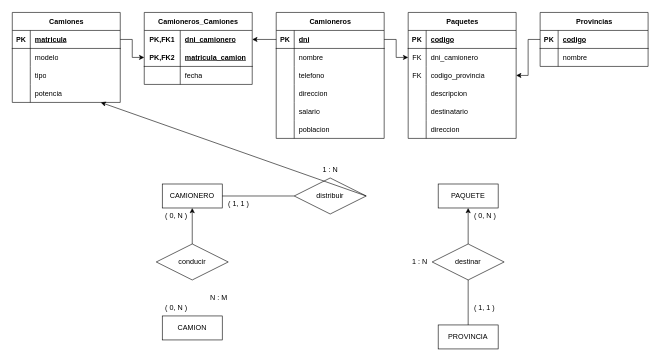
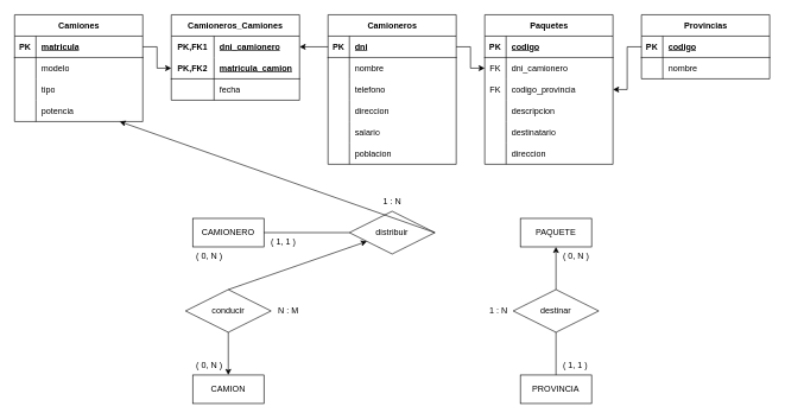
- <mxCell id="63" value="" style="endArrow=classic;html=1;rounded=0;exitX=0.5;exitY=0;exitDx=0;exitDy=0;entryX=0.5;entryY=1;entryDx=0;entryDy=0;" parent="1" source="52" target="47" edge="1"><mxGeometry width="50" height="50" relative="1" as="geometry"><mxPoint x="462" y="406" as="sourcePoint" /><mxPoint x="512" y="356" as="targetPoint" /></mxGeometry></mxCell>
+ <mxCell id="63" value="" style="endArrow=classic;html=1;rounded=0;exitX=0.5;exitY=0;exitDx=0;exitDy=0;" parent="1" source="52" target="51" edge="1"><mxGeometry width="50" height="50" relative="1" as="geometry"><mxPoint x="462" y="406" as="sourcePoint" /><mxPoint x="512" y="356" as="targetPoint" /></mxGeometry></mxCell>
- <mxCell id="65" value="N : M" style="text;html=1;align=center;verticalAlign=middle;resizable=0;points=[];autosize=1;strokeColor=none;fillColor=none;" parent="1" vertex="1"><mxGeometry x="340" y="483" width="47" height="26" as="geometry" /></mxCell>
+ <mxCell id="65" value="N : M" style="text;html=1;align=center;verticalAlign=middle;resizable=0;points=[];autosize=1;strokeColor=none;fillColor=none;" parent="1" vertex="1"><mxGeometry x="380" y="423" width="47" height="26" as="geometry" /></mxCell>
+ <mxCell id="64" value="" style="endArrow=classic;html=1;rounded=0;exitX=0.5;exitY=1;exitDx=0;exitDy=0;entryX=0.5;entryY=0;entryDx=0;entryDy=0;" parent="1" source="52" target="50" edge="1"><mxGeometry width="50" height="50" relative="1" as="geometry"><mxPoint x="462" y="406" as="sourcePoint" /><mxPoint x="512" y="356" as="targetPoint" /></mxGeometry></mxCell>
- <mxCell id="49" value="PROVINCIA" style="whiteSpace=wrap;html=1;align=center;" parent="1" vertex="1"><mxGeometry x="730" y="541" width="100" height="40" as="geometry" /></mxCell>
+ <mxCell id="49" value="PROVINCIA" style="whiteSpace=wrap;html=1;align=center;" parent="1" vertex="1"><mxGeometry x="730" y="526" width="100" height="40" as="geometry" /></mxCell>
